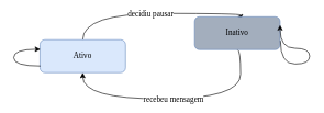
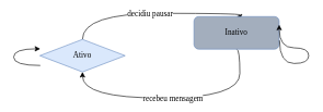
- <mxCell id="6" value="Ativo" style="rounded=1;whiteSpace=wrap;html=1;fontFamily=Computer Modern;fillColor=#dae8fc;strokeColor=#6c8ebf;" vertex="1" parent="1"><mxGeometry x="60" y="60" width="130" height="50" as="geometry" /></mxCell>
+ <mxCell id="6" value="Ativo" style="rhombus;whiteSpace=wrap;html=1;fontFamily=Computer Modern;fillColor=#dae8fc;strokeColor=#6c8ebf;" vertex="1" parent="1"><mxGeometry x="60" y="60" width="130" height="50" as="geometry" /></mxCell>
